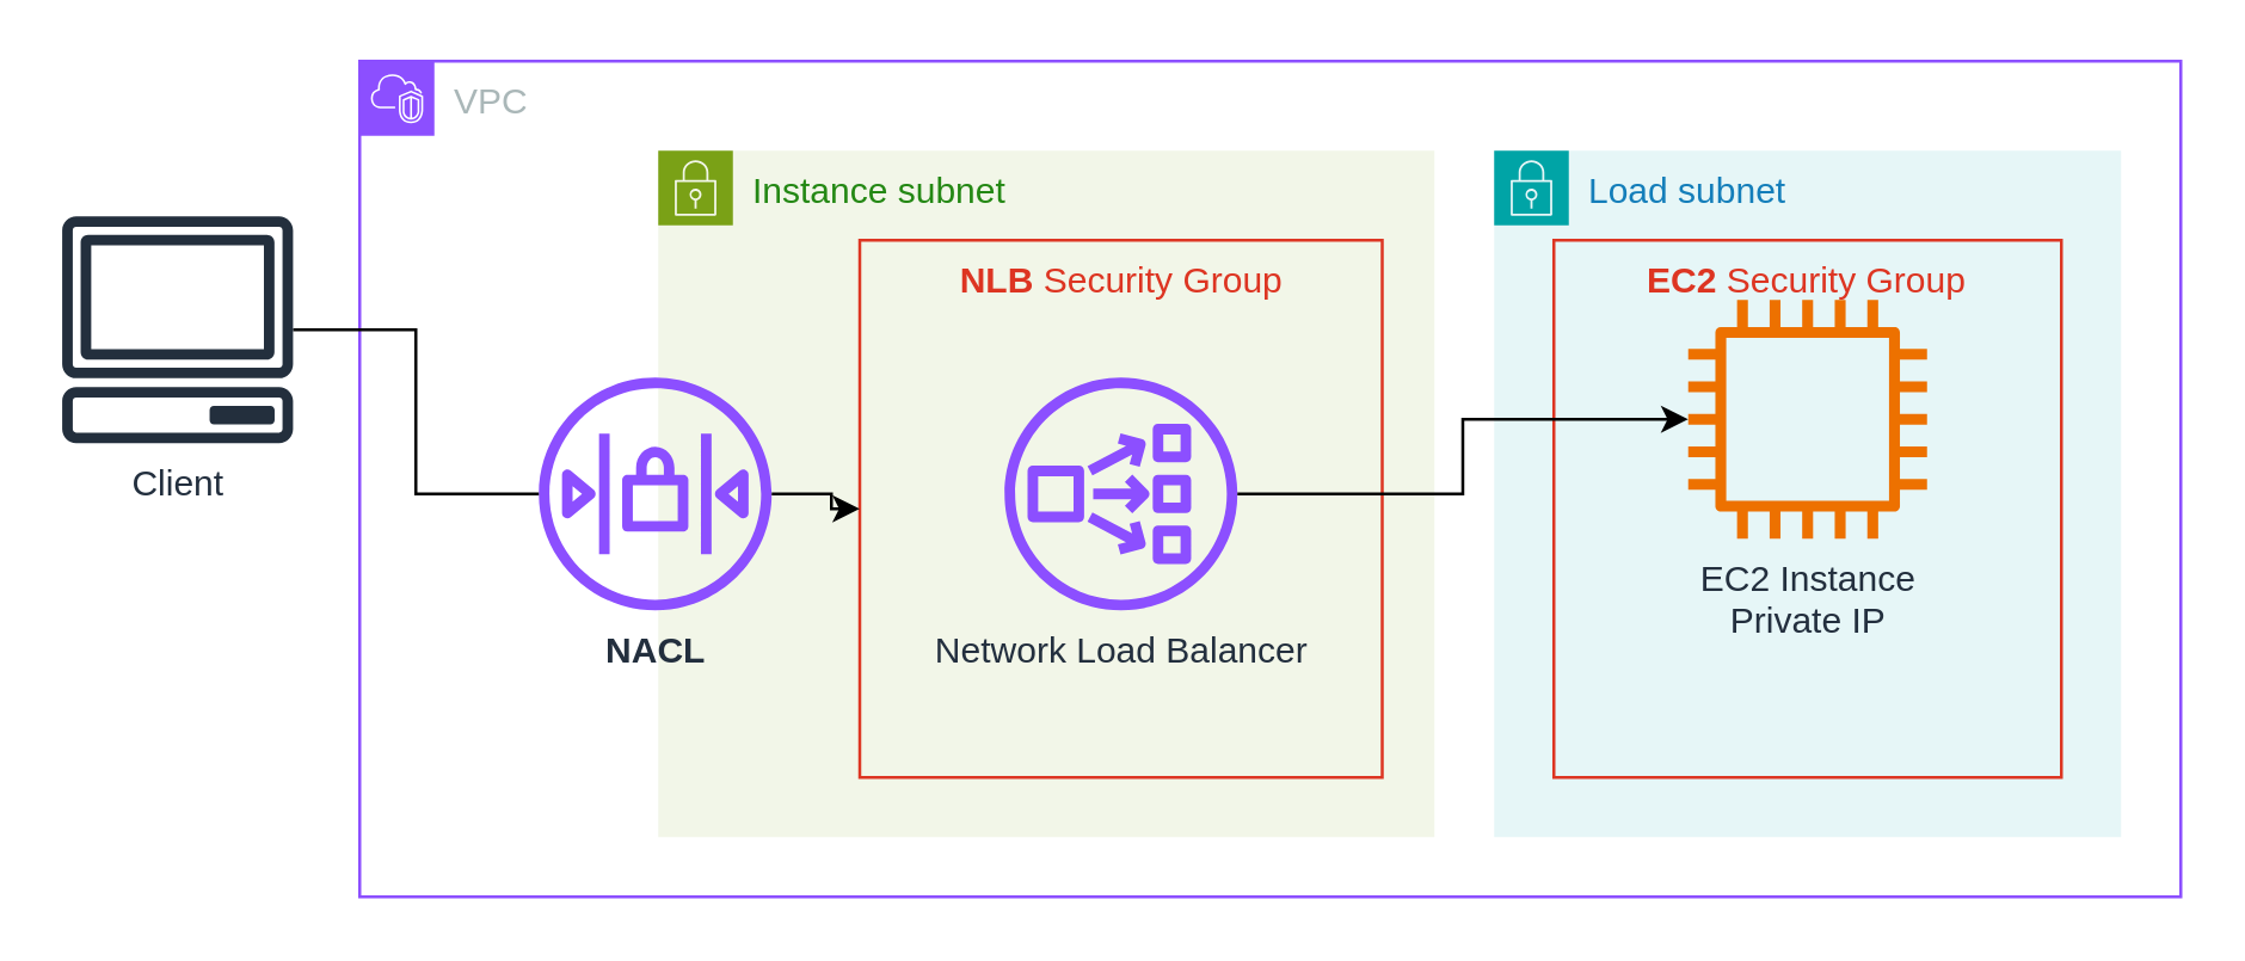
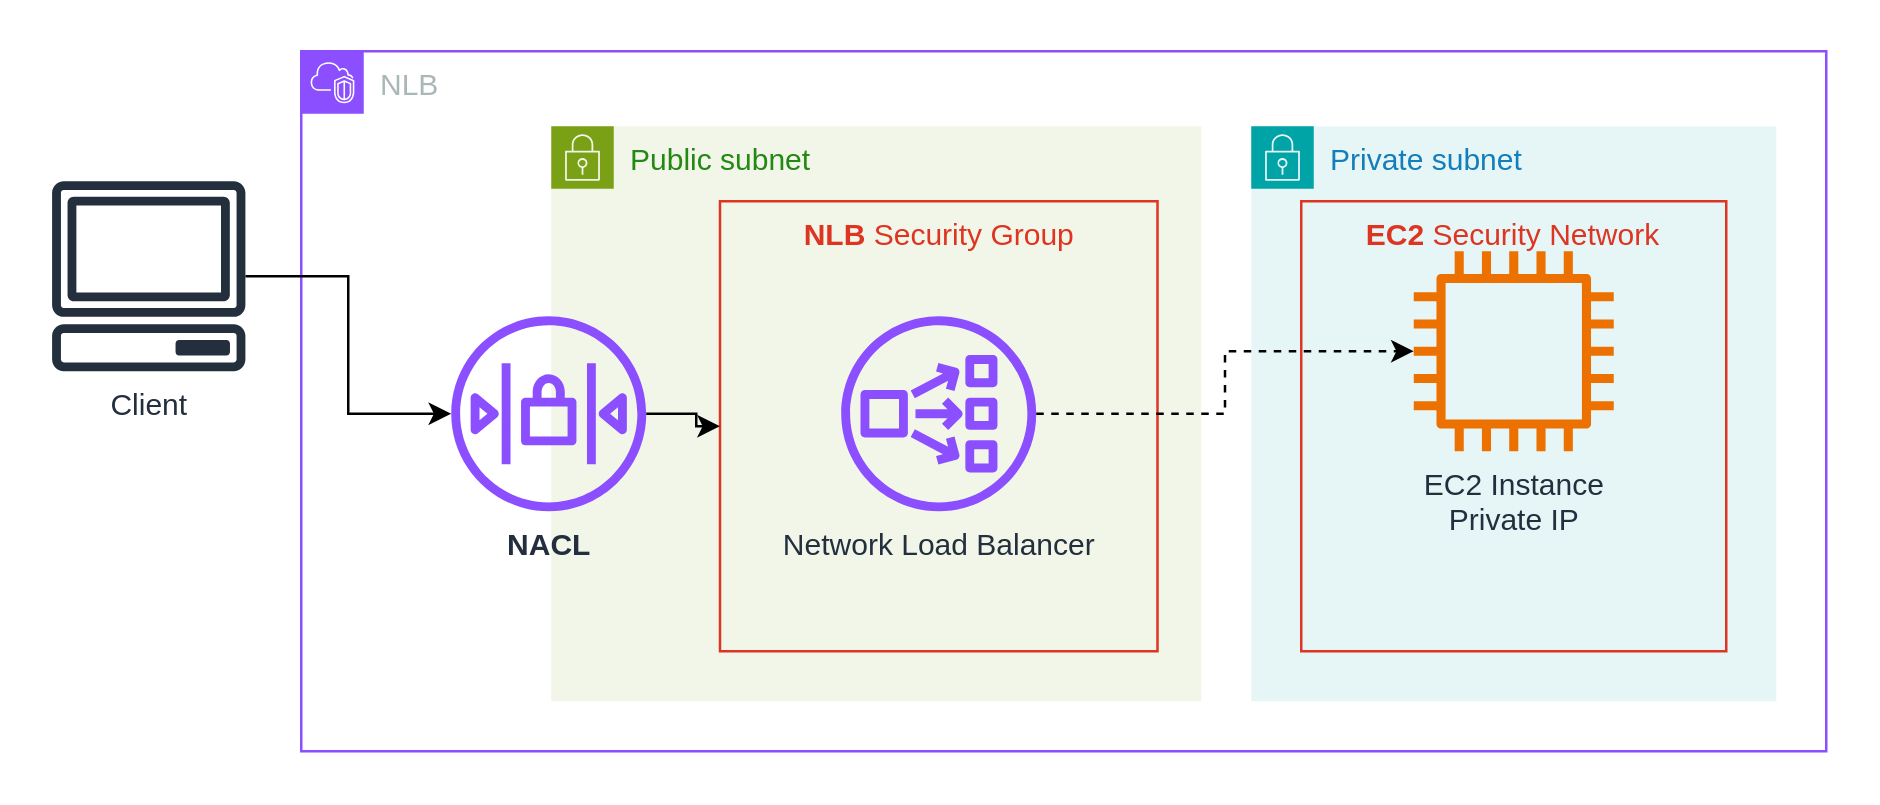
- <mxCell id="2" value="VPC" style="points=[[0,0],[0.25,0],[0.5,0],[0.75,0],[1,0],[1,0.25],[1,0.5],[1,0.75],[1,1],[0.75,1],[0.5,1],[0.25,1],[0,1],[0,0.75],[0,0.5],[0,0.25]];outlineConnect=0;gradientColor=none;html=1;whiteSpace=wrap;fontSize=12;fontStyle=0;container=1;pointerEvents=0;collapsible=0;recursiveResize=0;shape=mxgraph.aws4.group;grIcon=mxgraph.aws4.group_vpc2;strokeColor=#8C4FFF;fillColor=none;verticalAlign=top;align=left;spacingLeft=30;fontColor=#AAB7B8;dashed=0;" vertex="1" parent="1"><mxGeometry x="120" y="20" width="610" height="280" as="geometry" /></mxCell>
+ <mxCell id="2" value="NLB" style="points=[[0,0],[0.25,0],[0.5,0],[0.75,0],[1,0],[1,0.25],[1,0.5],[1,0.75],[1,1],[0.75,1],[0.5,1],[0.25,1],[0,1],[0,0.75],[0,0.5],[0,0.25]];outlineConnect=0;gradientColor=none;html=1;whiteSpace=wrap;fontSize=12;fontStyle=0;container=1;pointerEvents=0;collapsible=0;recursiveResize=0;shape=mxgraph.aws4.group;grIcon=mxgraph.aws4.group_vpc2;strokeColor=#8C4FFF;fillColor=none;verticalAlign=top;align=left;spacingLeft=30;fontColor=#AAB7B8;dashed=0;" vertex="1" parent="1"><mxGeometry x="120" y="20" width="610" height="280" as="geometry" /></mxCell>
- <mxCell id="3" value="Instance subnet" style="points=[[0,0],[0.25,0],[0.5,0],[0.75,0],[1,0],[1,0.25],[1,0.5],[1,0.75],[1,1],[0.75,1],[0.5,1],[0.25,1],[0,1],[0,0.75],[0,0.5],[0,0.25]];outlineConnect=0;gradientColor=none;html=1;whiteSpace=wrap;fontSize=12;fontStyle=0;container=1;pointerEvents=0;collapsible=0;recursiveResize=0;shape=mxgraph.aws4.group;grIcon=mxgraph.aws4.group_security_group;grStroke=0;strokeColor=#7AA116;fillColor=#F2F6E8;verticalAlign=top;align=left;spacingLeft=30;fontColor=#248814;dashed=0;" vertex="1" parent="2"><mxGeometry x="100" y="30" width="260" height="230" as="geometry" /></mxCell>
+ <mxCell id="3" value="Public subnet" style="points=[[0,0],[0.25,0],[0.5,0],[0.75,0],[1,0],[1,0.25],[1,0.5],[1,0.75],[1,1],[0.75,1],[0.5,1],[0.25,1],[0,1],[0,0.75],[0,0.5],[0,0.25]];outlineConnect=0;gradientColor=none;html=1;whiteSpace=wrap;fontSize=12;fontStyle=0;container=1;pointerEvents=0;collapsible=0;recursiveResize=0;shape=mxgraph.aws4.group;grIcon=mxgraph.aws4.group_security_group;grStroke=0;strokeColor=#7AA116;fillColor=#F2F6E8;verticalAlign=top;align=left;spacingLeft=30;fontColor=#248814;dashed=0;" vertex="1" parent="2"><mxGeometry x="100" y="30" width="260" height="230" as="geometry" /></mxCell>
- <mxCell id="8" value="Load subnet" style="points=[[0,0],[0.25,0],[0.5,0],[0.75,0],[1,0],[1,0.25],[1,0.5],[1,0.75],[1,1],[0.75,1],[0.5,1],[0.25,1],[0,1],[0,0.75],[0,0.5],[0,0.25]];outlineConnect=0;gradientColor=none;html=1;whiteSpace=wrap;fontSize=12;fontStyle=0;container=1;pointerEvents=0;collapsible=0;recursiveResize=0;shape=mxgraph.aws4.group;grIcon=mxgraph.aws4.group_security_group;grStroke=0;strokeColor=#00A4A6;fillColor=#E6F6F7;verticalAlign=top;align=left;spacingLeft=30;fontColor=#147EBA;dashed=0;" vertex="1" parent="2"><mxGeometry x="380" y="30" width="210" height="230" as="geometry" /></mxCell>
+ <mxCell id="8" value="Private subnet" style="points=[[0,0],[0.25,0],[0.5,0],[0.75,0],[1,0],[1,0.25],[1,0.5],[1,0.75],[1,1],[0.75,1],[0.5,1],[0.25,1],[0,1],[0,0.75],[0,0.5],[0,0.25]];outlineConnect=0;gradientColor=none;html=1;whiteSpace=wrap;fontSize=12;fontStyle=0;container=1;pointerEvents=0;collapsible=0;recursiveResize=0;shape=mxgraph.aws4.group;grIcon=mxgraph.aws4.group_security_group;grStroke=0;strokeColor=#00A4A6;fillColor=#E6F6F7;verticalAlign=top;align=left;spacingLeft=30;fontColor=#147EBA;dashed=0;" vertex="1" parent="2"><mxGeometry x="380" y="30" width="210" height="230" as="geometry" /></mxCell>
- <mxCell id="9" value="&lt;b&gt;EC2&lt;/b&gt; Security Group" style="fillColor=none;strokeColor=#DD3522;verticalAlign=top;fontStyle=0;fontColor=#DD3522;whiteSpace=wrap;html=1;" vertex="1" parent="8"><mxGeometry x="20" y="30" width="170" height="180" as="geometry" /></mxCell>
+ <mxCell id="9" value="&lt;b&gt;EC2&lt;/b&gt; Security Network" style="fillColor=none;strokeColor=#DD3522;verticalAlign=top;fontStyle=0;fontColor=#DD3522;whiteSpace=wrap;html=1;" vertex="1" parent="8"><mxGeometry x="20" y="30" width="170" height="180" as="geometry" /></mxCell>
- <mxCell id="11" style="edgeStyle=orthogonalEdgeStyle;rounded=0;orthogonalLoop=1;jettySize=auto;html=1;" edge="1" parent="2" source="6" target="10"><mxGeometry relative="1" as="geometry" /></mxCell>
+ <mxCell id="11" style="edgeStyle=orthogonalEdgeStyle;rounded=0;orthogonalLoop=1;jettySize=auto;html=1;dashed=1;" edge="1" parent="2" source="6" target="10"><mxGeometry relative="1" as="geometry" /></mxCell>
- <mxCell id="12" style="edgeStyle=orthogonalEdgeStyle;rounded=0;orthogonalLoop=1;jettySize=auto;html=1;endArrow=none;" edge="1" parent="1" source="13" target="5"><mxGeometry relative="1" as="geometry" /></mxCell>
+ <mxCell id="12" style="edgeStyle=orthogonalEdgeStyle;rounded=0;orthogonalLoop=1;jettySize=auto;html=1;" edge="1" parent="1" source="13" target="5"><mxGeometry relative="1" as="geometry" /></mxCell>
